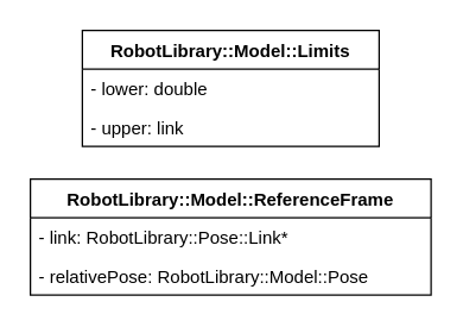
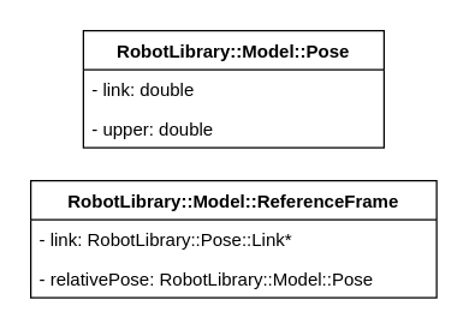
- <mxCell id="2" value="RobotLibrary::Model::Limits" style="swimlane;fontStyle=1;childLayout=stackLayout;horizontal=1;startSize=26;horizontalStack=0;resizeParent=1;resizeParentMax=0;resizeLast=0;collapsible=1;marginBottom=0;" vertex="1" parent="1"><mxGeometry x="55" y="20" width="200" height="78" as="geometry" /></mxCell>
+ <mxCell id="2" value="RobotLibrary::Model::Pose" style="swimlane;fontStyle=1;childLayout=stackLayout;horizontal=1;startSize=26;horizontalStack=0;resizeParent=1;resizeParentMax=0;resizeLast=0;collapsible=1;marginBottom=0;" vertex="1" parent="1"><mxGeometry x="55" y="20" width="200" height="78" as="geometry" /></mxCell>
- <mxCell id="3" value="- lower: double" style="text;strokeColor=none;fillColor=none;align=left;verticalAlign=top;spacingLeft=4;spacingRight=4;overflow=hidden;rotatable=0;points=[[0,0.5],[1,0.5]];portConstraint=eastwest;" vertex="1" parent="2"><mxGeometry y="26" width="200" height="26" as="geometry" /></mxCell>
+ <mxCell id="3" value="- link: double" style="text;strokeColor=none;fillColor=none;align=left;verticalAlign=top;spacingLeft=4;spacingRight=4;overflow=hidden;rotatable=0;points=[[0,0.5],[1,0.5]];portConstraint=eastwest;" vertex="1" parent="2"><mxGeometry y="26" width="200" height="26" as="geometry" /></mxCell>
- <mxCell id="4" value="- upper: link" style="text;strokeColor=none;fillColor=none;align=left;verticalAlign=top;spacingLeft=4;spacingRight=4;overflow=hidden;rotatable=0;points=[[0,0.5],[1,0.5]];portConstraint=eastwest;" vertex="1" parent="2"><mxGeometry y="52" width="200" height="26" as="geometry" /></mxCell>
+ <mxCell id="4" value="- upper: double" style="text;strokeColor=none;fillColor=none;align=left;verticalAlign=top;spacingLeft=4;spacingRight=4;overflow=hidden;rotatable=0;points=[[0,0.5],[1,0.5]];portConstraint=eastwest;" vertex="1" parent="2"><mxGeometry y="52" width="200" height="26" as="geometry" /></mxCell>
